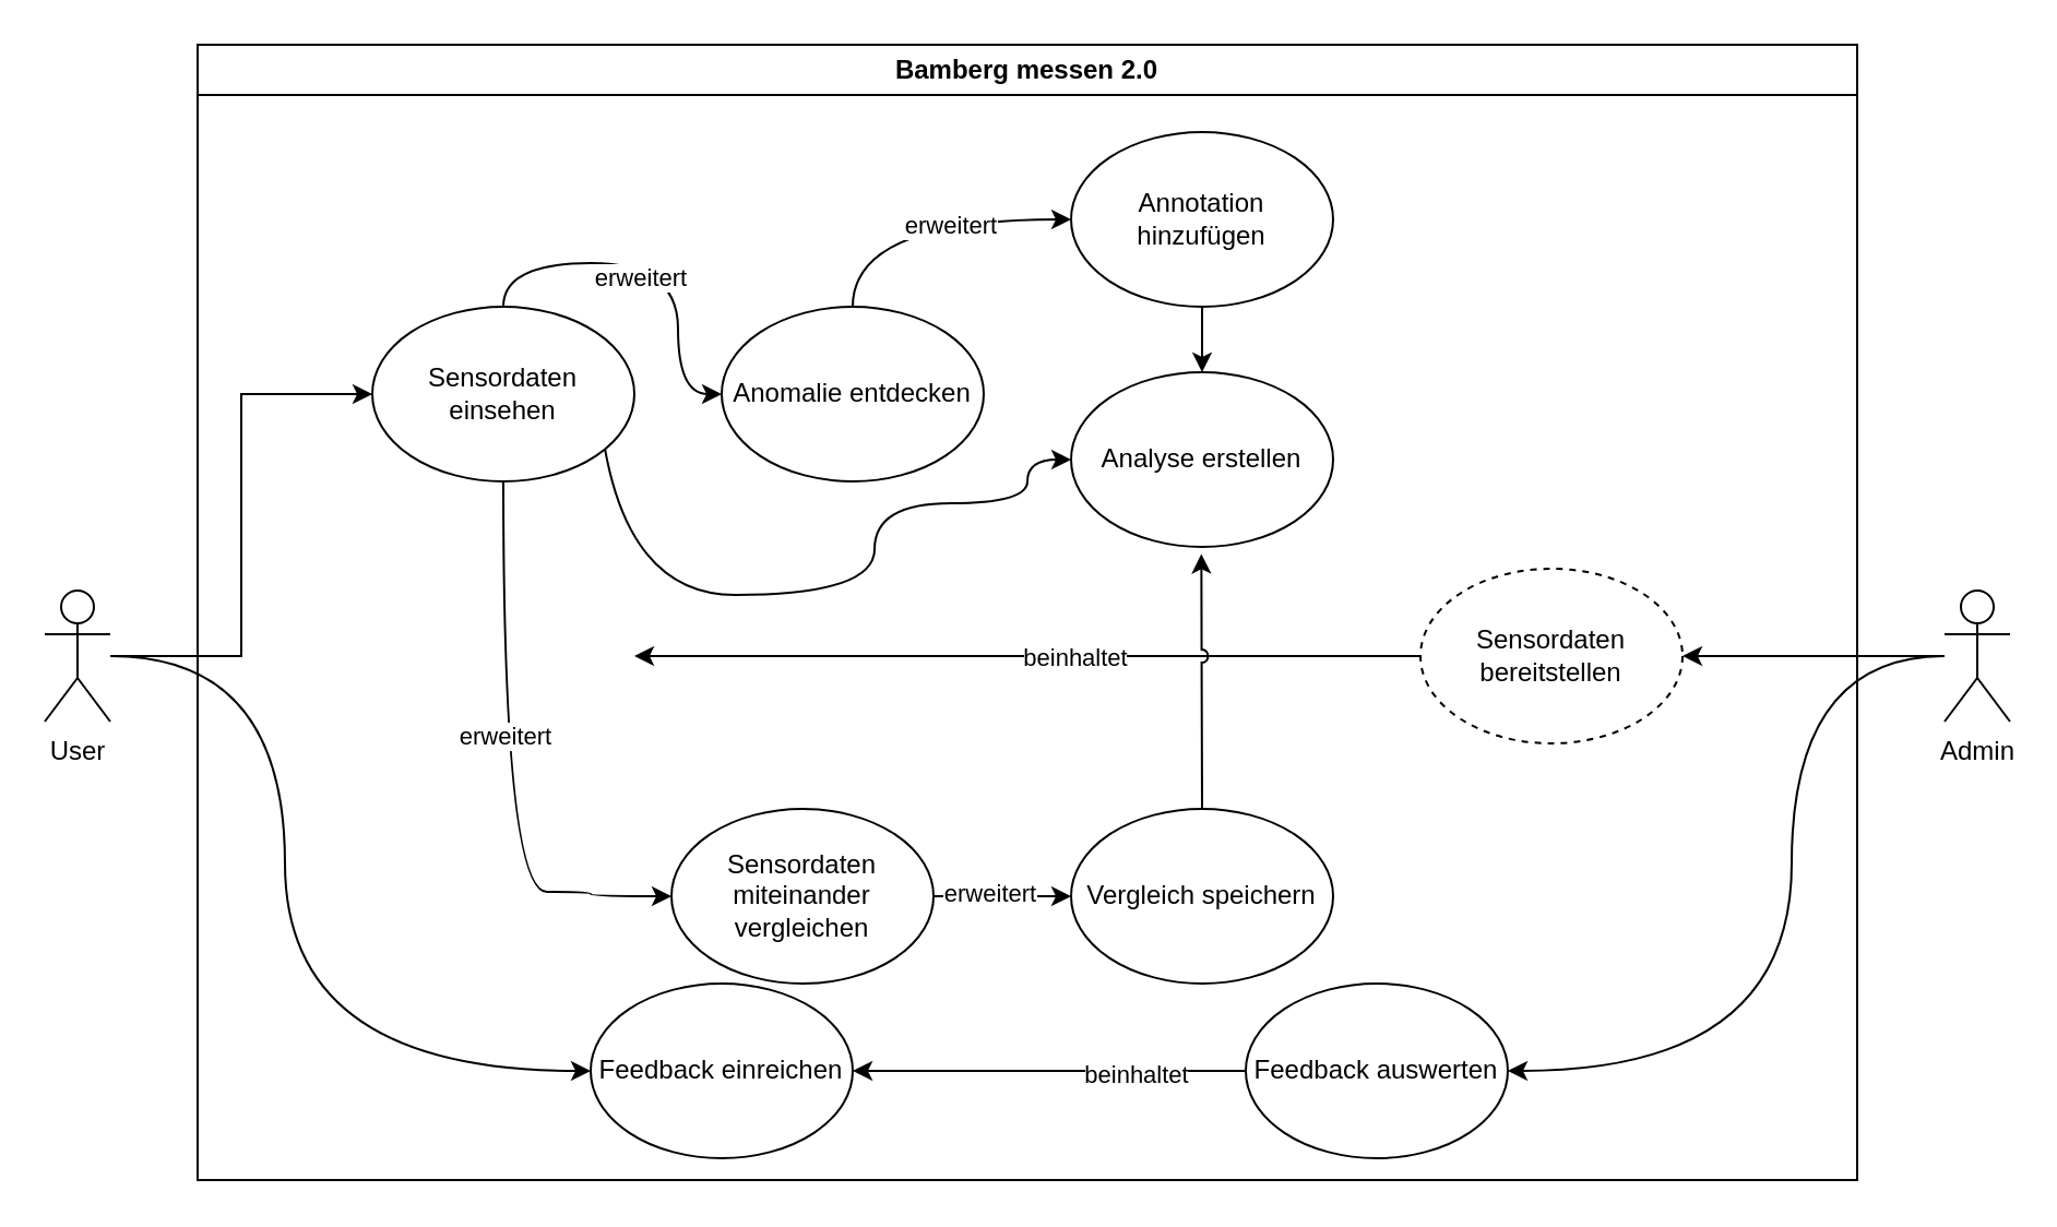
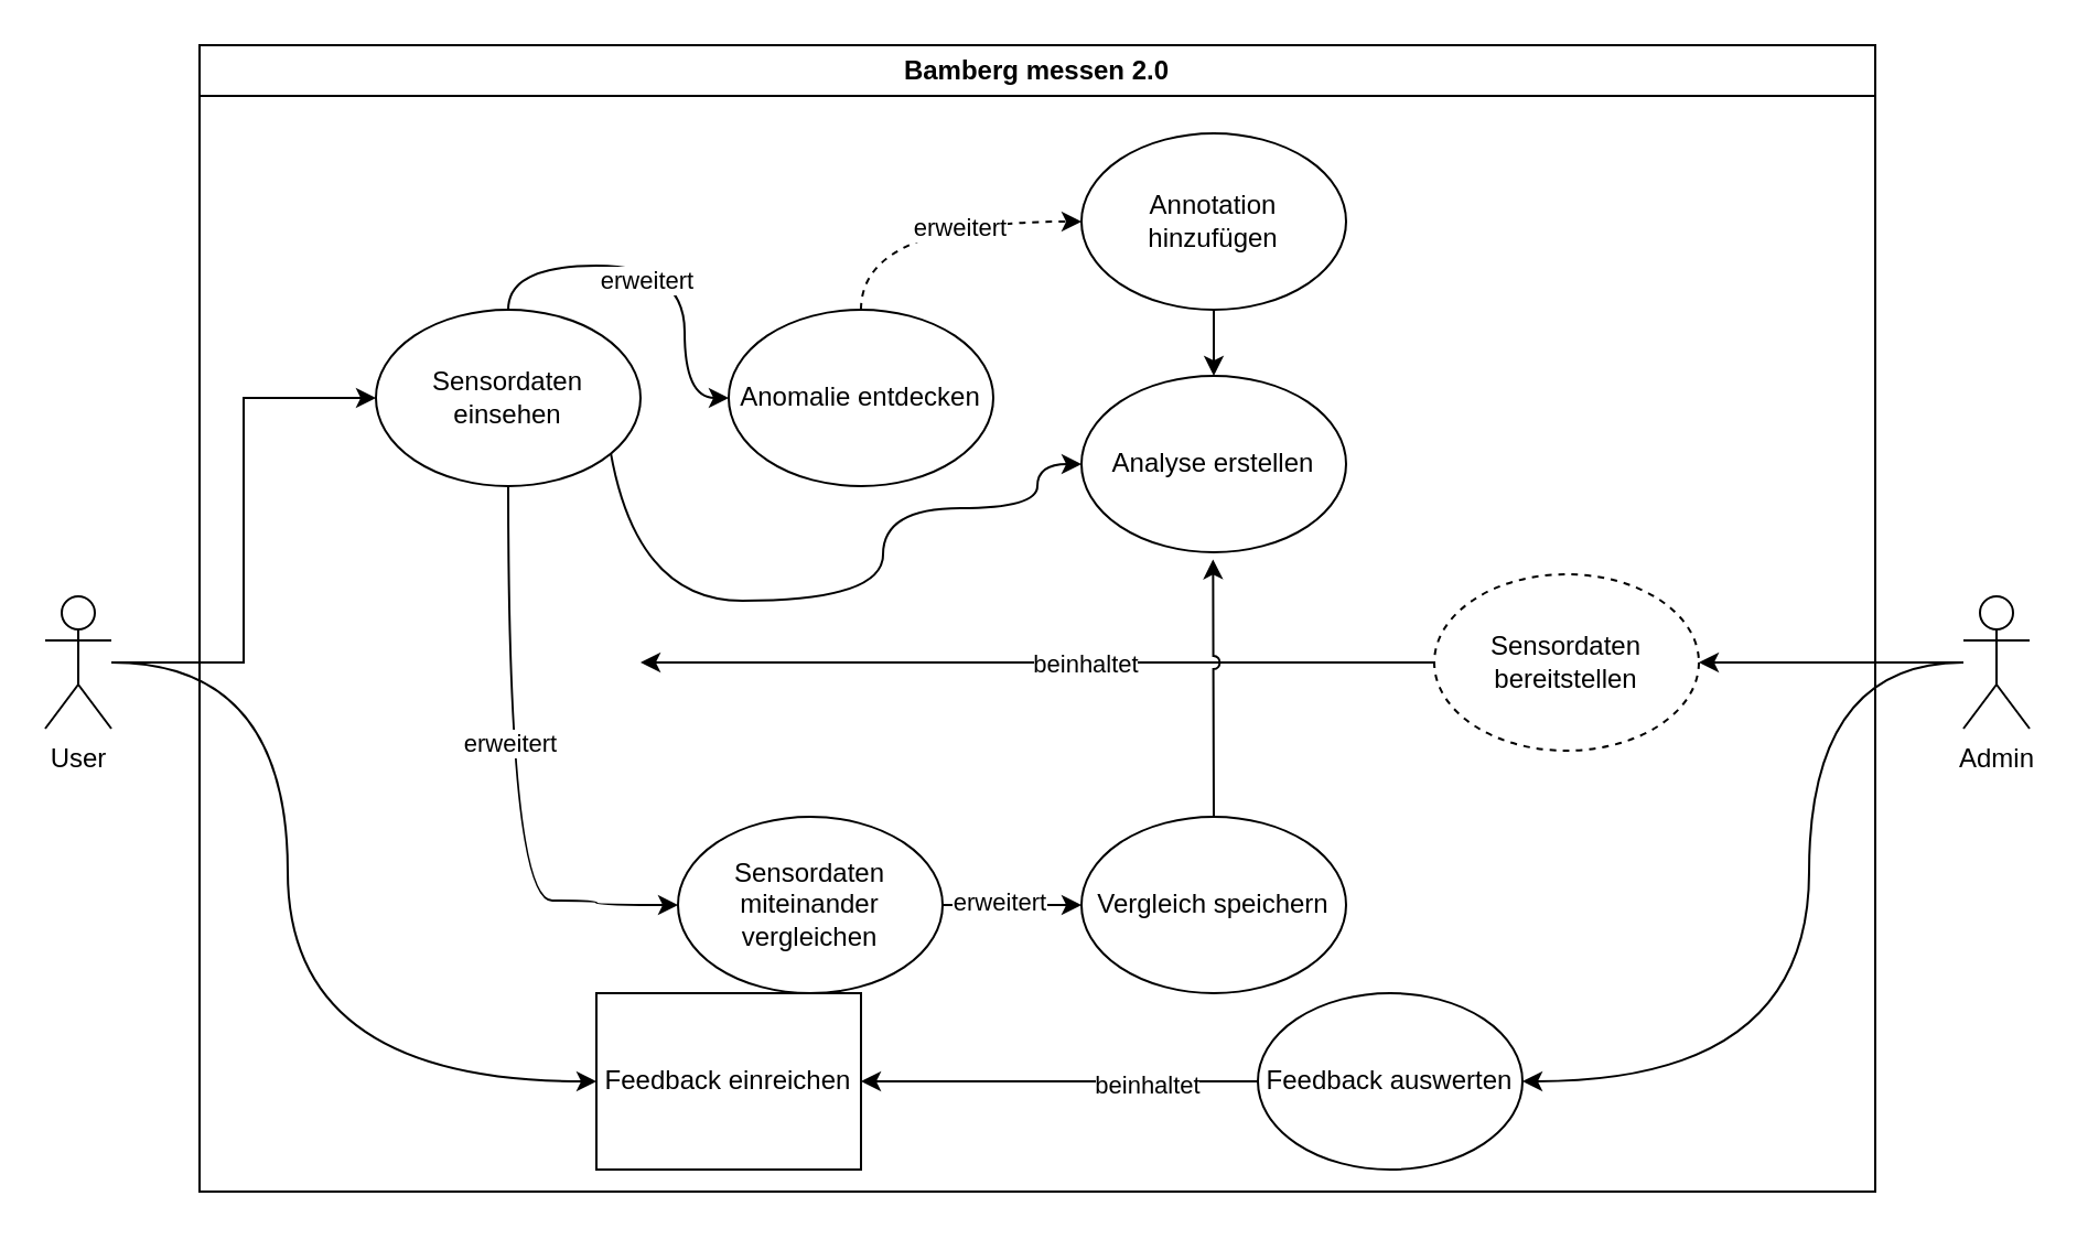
- <mxCell id="7" style="edgeStyle=orthogonalEdgeStyle;orthogonalLoop=1;jettySize=auto;html=1;exitX=0.5;exitY=0;exitDx=0;exitDy=0;entryX=0;entryY=0.5;entryDx=0;entryDy=0;curved=1;" parent="2" source="9" target="11" edge="1"><mxGeometry relative="1" as="geometry" /></mxCell>
+ <mxCell id="7" style="edgeStyle=orthogonalEdgeStyle;orthogonalLoop=1;jettySize=auto;html=1;exitX=0.5;exitY=0;exitDx=0;exitDy=0;entryX=0;entryY=0.5;entryDx=0;entryDy=0;curved=1;dashed=1;" parent="2" source="9" target="11" edge="1"><mxGeometry relative="1" as="geometry" /></mxCell>
- <mxCell id="19" value="Feedback einreichen" style="ellipse;whiteSpace=wrap;html=1;" parent="2" vertex="1"><mxGeometry x="180" y="430" width="120" height="80" as="geometry" /></mxCell>
+ <mxCell id="19" value="Feedback einreichen" style="whiteSpace=wrap;html=1;rounded=0;" parent="2" vertex="1"><mxGeometry x="180" y="430" width="120" height="80" as="geometry" /></mxCell>
